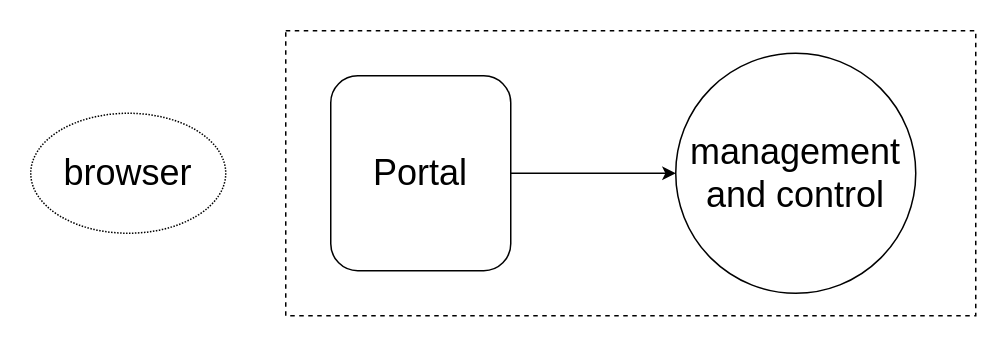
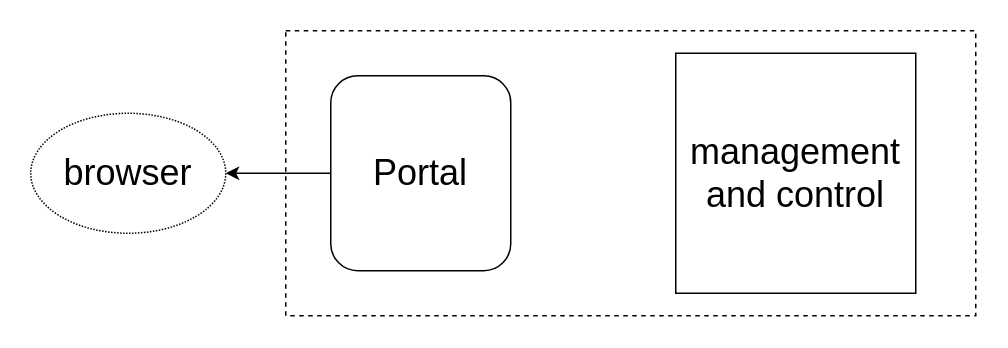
- <mxCell id="2" style="edgeStyle=orthogonalEdgeStyle;rounded=0;orthogonalLoop=1;jettySize=auto;html=1;entryX=0;entryY=0.5;entryDx=0;entryDy=0;" parent="1" source="3" target="5" edge="1"><mxGeometry relative="1" as="geometry" /></mxCell>
+ <mxCell id="2" style="edgeStyle=orthogonalEdgeStyle;rounded=0;orthogonalLoop=1;jettySize=auto;html=1;" parent="1" source="3" target="4" edge="1"><mxGeometry relative="1" as="geometry" /></mxCell>
- <mxCell id="5" value="&lt;span&gt;&lt;font style=&quot;font-size: 24px&quot;&gt;management and control&lt;/font&gt;&lt;/span&gt;" style="ellipse;whiteSpace=wrap;html=1;aspect=fixed;" parent="1" vertex="1"><mxGeometry x="450" y="35" width="160" height="160" as="geometry" /></mxCell>
+ <mxCell id="5" value="&lt;span&gt;&lt;font style=&quot;font-size: 24px&quot;&gt;management and control&lt;/font&gt;&lt;/span&gt;" style="whiteSpace=wrap;html=1;aspect=fixed;" parent="1" vertex="1"><mxGeometry x="450" y="35" width="160" height="160" as="geometry" /></mxCell>
